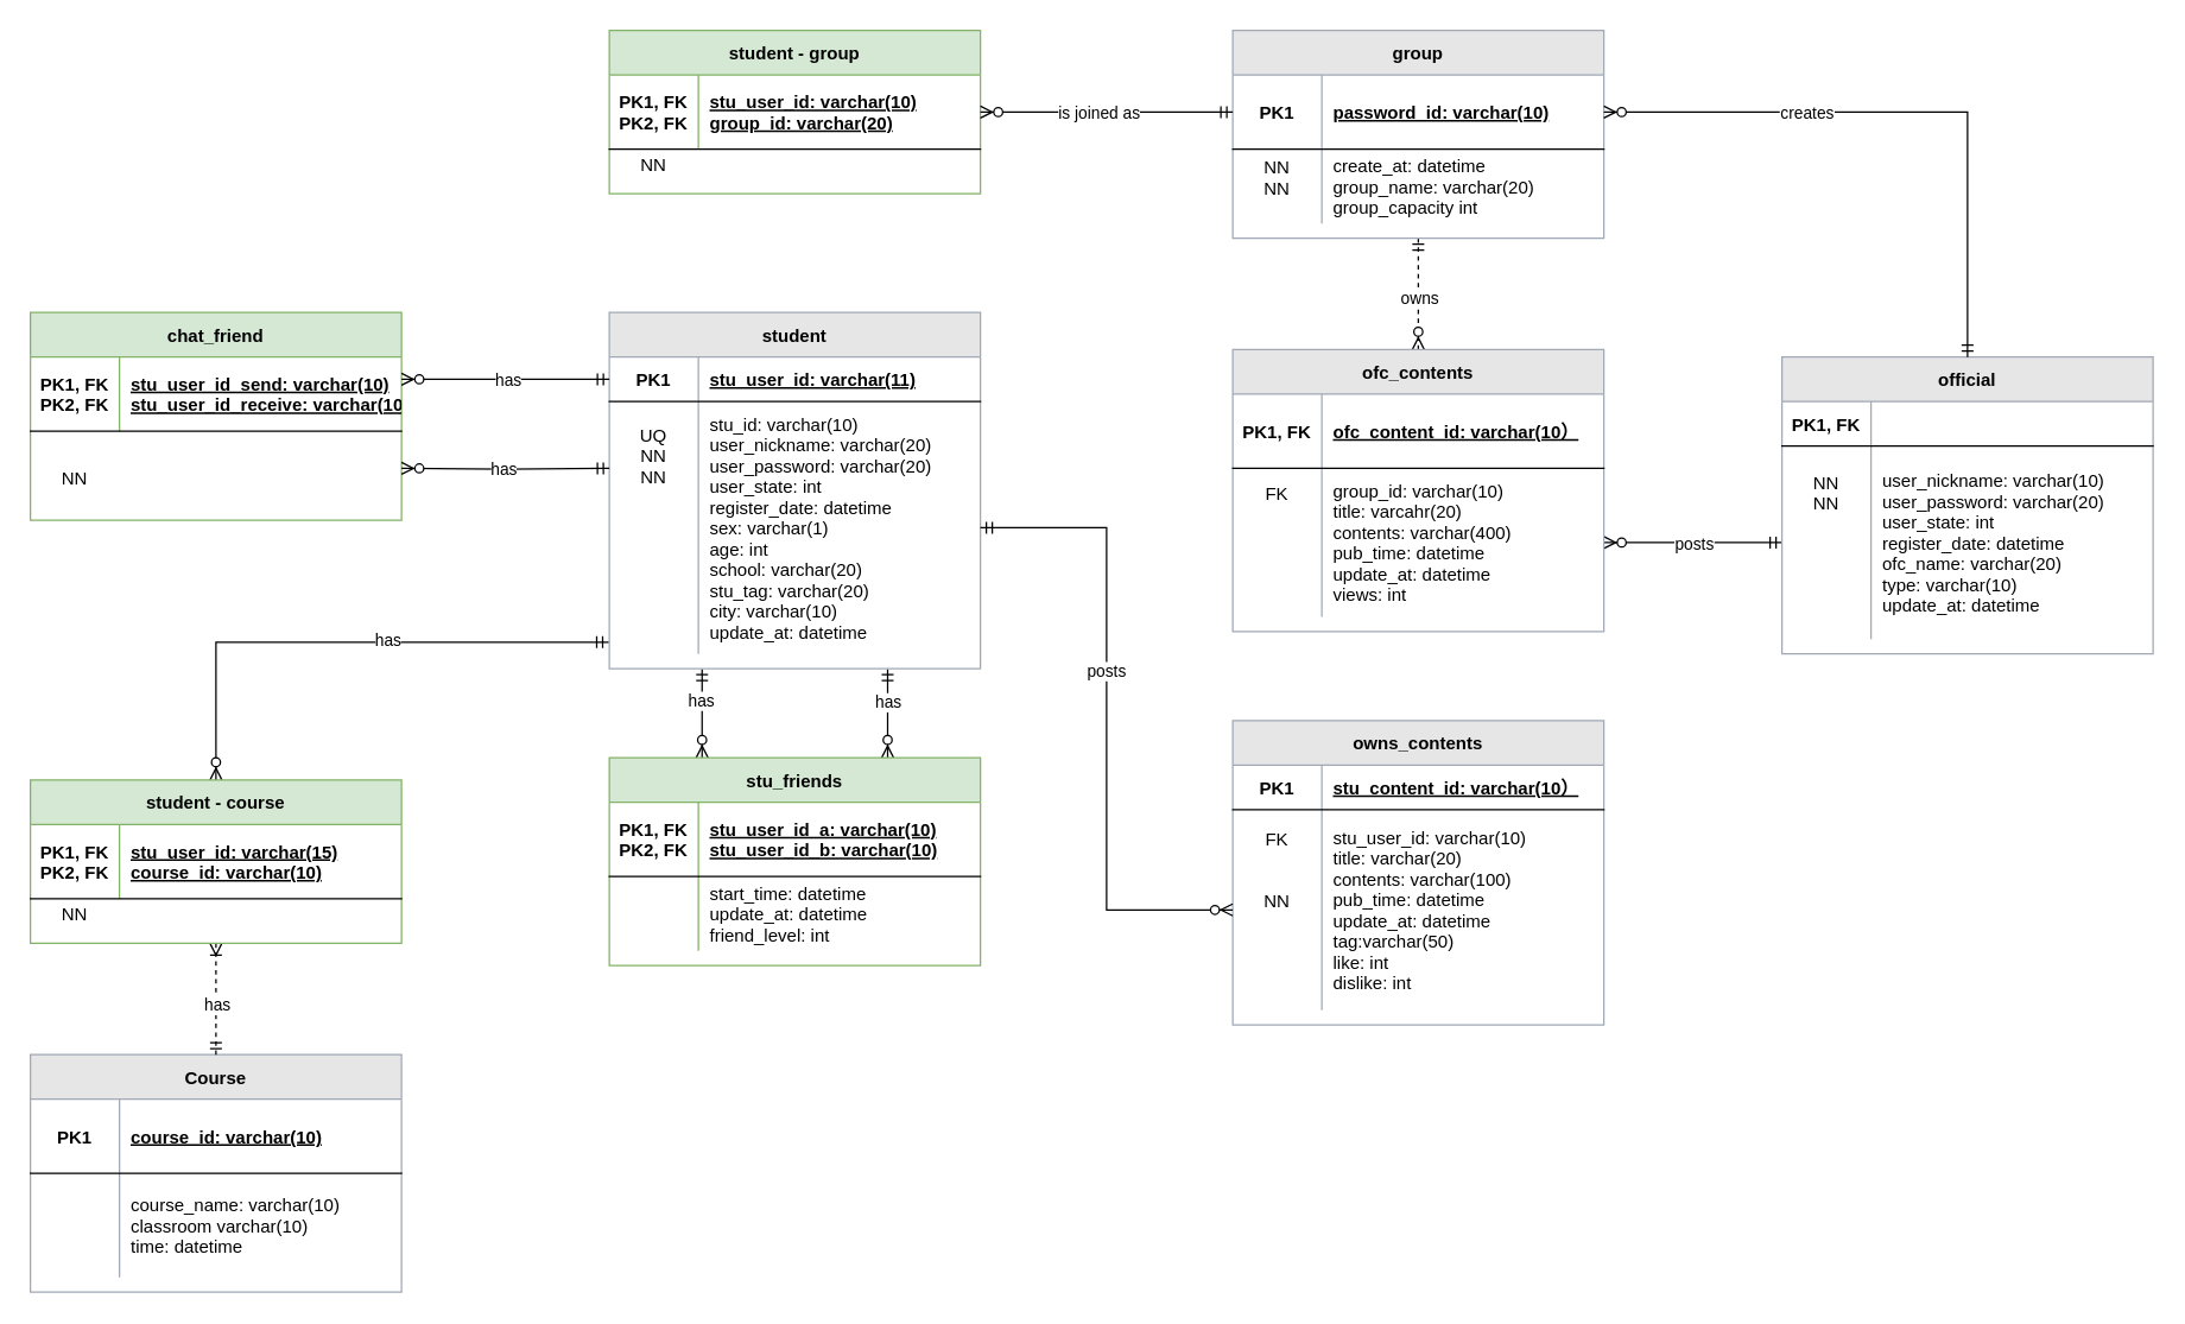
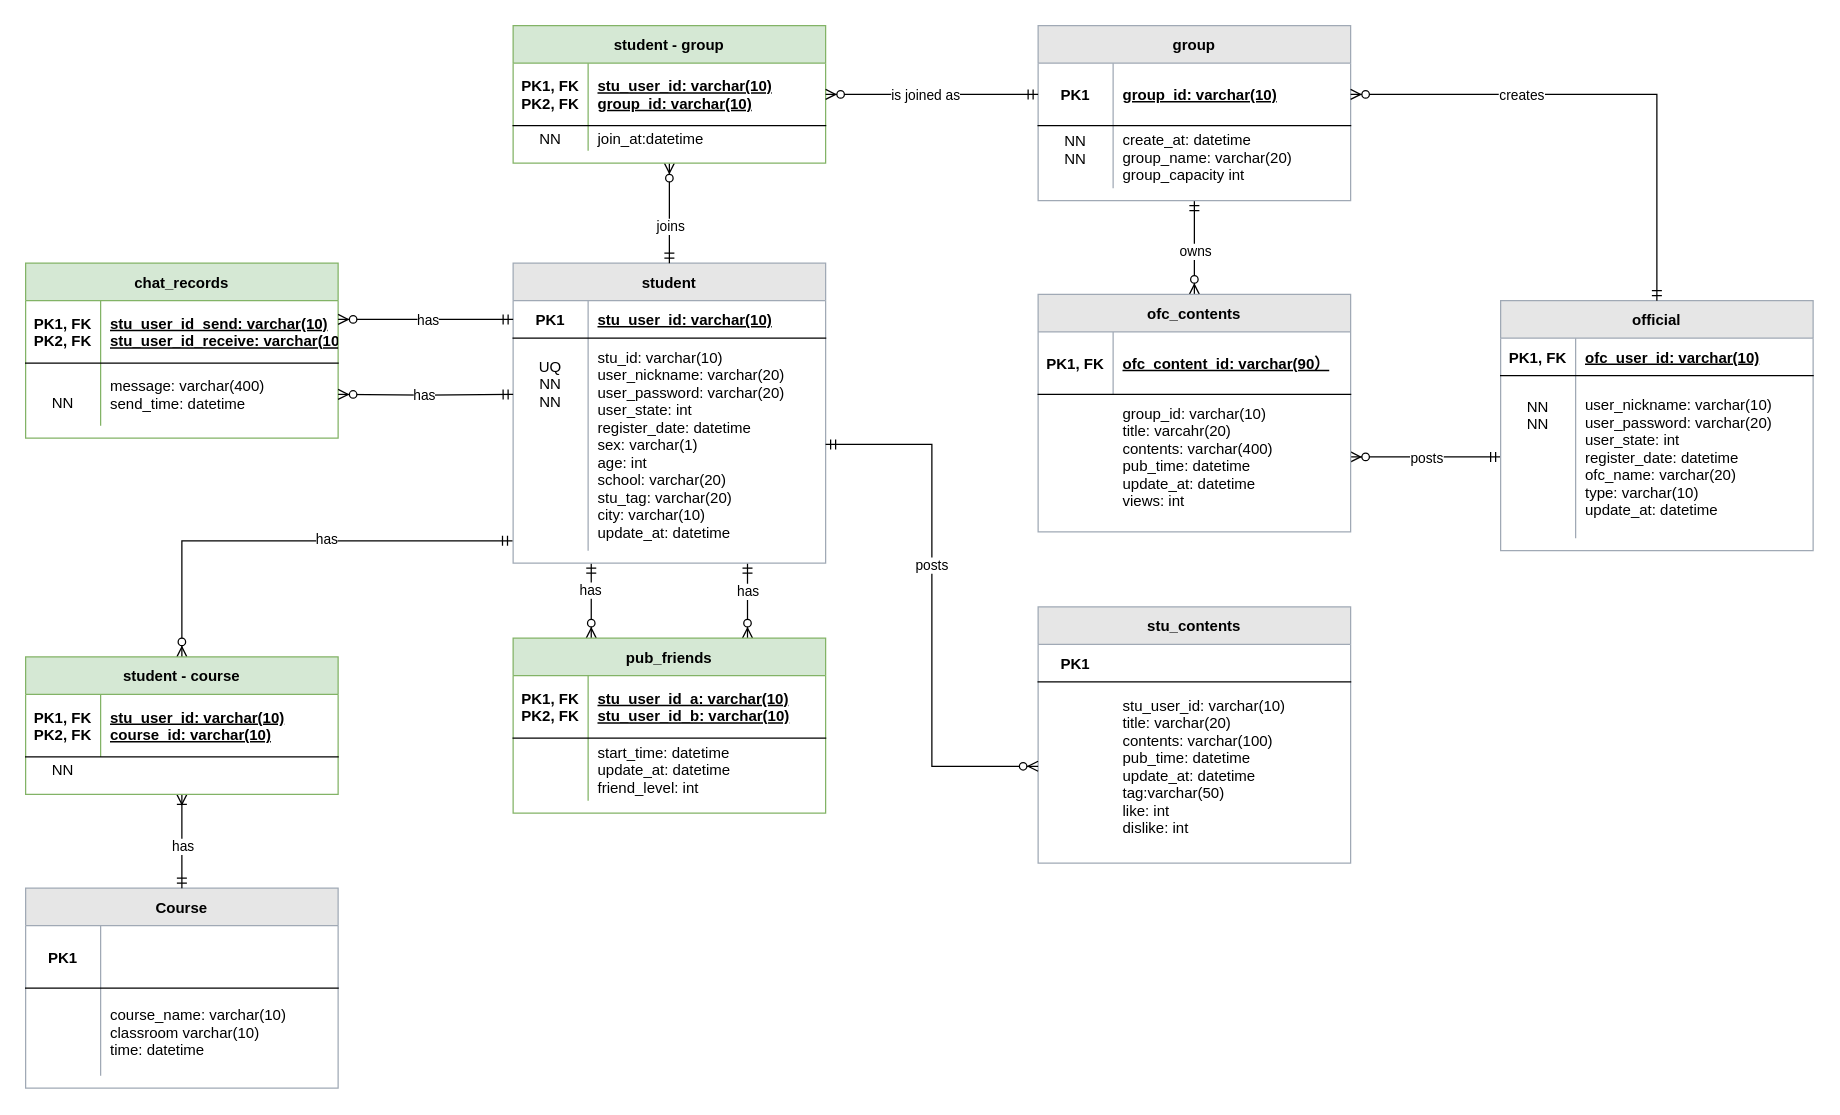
- <mxCell id="59" value="stu_user_id: varchar(10)&#10;group_id: varchar(20)" style="shape=partialRectangle;overflow=hidden;connectable=0;fillColor=none;top=0;left=0;bottom=0;right=0;align=left;spacingLeft=6;fontStyle=5;" parent="57" vertex="1"><mxGeometry x="60" width="190" height="50" as="geometry" /></mxCell>
+ <mxCell id="59" value="stu_user_id: varchar(10)&#10;group_id: varchar(10)" style="shape=partialRectangle;overflow=hidden;connectable=0;fillColor=none;top=0;left=0;bottom=0;right=0;align=left;spacingLeft=6;fontStyle=5;" parent="57" vertex="1"><mxGeometry x="60" width="190" height="50" as="geometry" /></mxCell>
- <mxCell id="34" value="password_id: varchar(10)" style="shape=partialRectangle;overflow=hidden;connectable=0;fillColor=none;top=0;left=0;bottom=0;right=0;align=left;spacingLeft=6;fontStyle=5;" parent="32" vertex="1"><mxGeometry x="60" width="190" height="50" as="geometry" /></mxCell>
+ <mxCell id="34" value="group_id: varchar(10)" style="shape=partialRectangle;overflow=hidden;connectable=0;fillColor=none;top=0;left=0;bottom=0;right=0;align=left;spacingLeft=6;fontStyle=5;" parent="32" vertex="1"><mxGeometry x="60" width="190" height="50" as="geometry" /></mxCell>
+ <mxCell id="62" value="join_at:datetime" style="shape=partialRectangle;overflow=hidden;connectable=0;fillColor=none;top=0;left=0;bottom=0;right=0;align=left;spacingLeft=6;" parent="60" vertex="1"><mxGeometry x="60" width="190" height="20" as="geometry" /></mxCell>
+ <mxCell id="54" style="edgeStyle=orthogonalEdgeStyle;rounded=0;orthogonalLoop=1;jettySize=auto;html=1;exitX=0.5;exitY=1;exitDx=0;exitDy=0;fontSize=11;startArrow=ERzeroToMany;startFill=1;endArrow=ERmandOne;endFill=0;" parent="1" source="56" target="6" edge="1"><mxGeometry relative="1" as="geometry" /></mxCell>
+ <mxCell id="55" value="joins" style="edgeLabel;html=1;align=center;verticalAlign=middle;resizable=0;points=[];" parent="54" vertex="1" connectable="0"><mxGeometry x="0.24" relative="1" as="geometry"><mxPoint as="offset" /></mxGeometry></mxCell>
- <mxCell id="29" style="edgeStyle=orthogonalEdgeStyle;rounded=0;orthogonalLoop=1;jettySize=auto;html=1;exitX=0.5;exitY=1;exitDx=0;exitDy=0;entryX=0.5;entryY=0;entryDx=0;entryDy=0;startArrow=ERmandOne;startFill=0;endArrow=ERzeroToMany;endFill=1;dashed=1;" parent="1" source="31" target="45" edge="1"><mxGeometry relative="1" as="geometry" /></mxCell>
+ <mxCell id="29" style="edgeStyle=orthogonalEdgeStyle;rounded=0;orthogonalLoop=1;jettySize=auto;html=1;exitX=0.5;exitY=1;exitDx=0;exitDy=0;entryX=0.5;entryY=0;entryDx=0;entryDy=0;startArrow=ERmandOne;startFill=0;endArrow=ERzeroToMany;endFill=1;" parent="1" source="31" target="45" edge="1"><mxGeometry relative="1" as="geometry" /></mxCell>
- <mxCell id="65" value="chat_friend" style="shape=table;startSize=30;container=1;collapsible=1;childLayout=tableLayout;fixedRows=1;rowLines=0;fontStyle=1;align=center;resizeLast=1;swimlaneFillColor=#ffffff;strokeColor=#82b366;fillColor=#d5e8d4;" parent="1" vertex="1"><mxGeometry x="20" y="210" width="250" height="140.0" as="geometry" /></mxCell>
+ <mxCell id="65" value="chat_records" style="shape=table;startSize=30;container=1;collapsible=1;childLayout=tableLayout;fixedRows=1;rowLines=0;fontStyle=1;align=center;resizeLast=1;swimlaneFillColor=#ffffff;strokeColor=#82b366;fillColor=#d5e8d4;" parent="1" vertex="1"><mxGeometry x="20" y="210" width="250" height="140.0" as="geometry" /></mxCell>
- <mxCell id="9" value="stu_user_id: varchar(11)" style="shape=partialRectangle;overflow=hidden;connectable=0;fillColor=none;top=0;left=0;bottom=0;right=0;align=left;spacingLeft=6;fontStyle=5;" parent="7" vertex="1"><mxGeometry x="60" width="190" height="30" as="geometry" /></mxCell>
+ <mxCell id="9" value="stu_user_id: varchar(10)" style="shape=partialRectangle;overflow=hidden;connectable=0;fillColor=none;top=0;left=0;bottom=0;right=0;align=left;spacingLeft=6;fontStyle=5;" parent="7" vertex="1"><mxGeometry x="60" width="190" height="30" as="geometry" /></mxCell>
+ <mxCell id="18" value="ofc_user_id: varchar(10)" style="shape=partialRectangle;overflow=hidden;connectable=0;fillColor=none;top=0;left=0;bottom=0;right=0;align=left;spacingLeft=6;fontStyle=5;" parent="16" vertex="1"><mxGeometry x="60.0" width="190.0" height="30" as="geometry" /></mxCell>
- <mxCell id="48" value="ofc_content_id: varchar(10）" style="shape=partialRectangle;overflow=hidden;connectable=0;fillColor=none;top=0;left=0;bottom=0;right=0;align=left;spacingLeft=6;fontStyle=5;" parent="46" vertex="1"><mxGeometry x="60.0" width="190.0" height="50" as="geometry" /></mxCell>
+ <mxCell id="48" value="ofc_content_id: varchar(90）" style="shape=partialRectangle;overflow=hidden;connectable=0;fillColor=none;top=0;left=0;bottom=0;right=0;align=left;spacingLeft=6;fontStyle=5;" parent="46" vertex="1"><mxGeometry x="60.0" width="190.0" height="50" as="geometry" /></mxCell>
+ <mxCell id="71" value="message: varchar(400)&#10;send_time: datetime" style="shape=partialRectangle;overflow=hidden;connectable=0;fillColor=none;top=0;left=0;bottom=0;right=0;align=left;spacingLeft=6;" parent="69" vertex="1"><mxGeometry x="60" width="190" height="50" as="geometry" /></mxCell>
- <mxCell id="50" value="FK" style="shape=partialRectangle;overflow=hidden;connectable=0;fillColor=none;top=0;left=0;bottom=0;right=0;verticalAlign=top;spacingTop=4;" parent="49" vertex="1"><mxGeometry width="60.0" height="100" as="geometry" /></mxCell>
- <mxCell id="38" value="owns_contents" style="shape=table;startSize=30;container=1;collapsible=1;childLayout=tableLayout;fixedRows=1;rowLines=0;fontStyle=1;align=center;resizeLast=1;swimlaneFillColor=#ffffff;strokeColor=#A0A9B5;fillColor=#E6E6E6;" parent="1" vertex="1"><mxGeometry x="830" y="485" width="250" height="205.0" as="geometry" /></mxCell>
+ <mxCell id="38" value="stu_contents" style="shape=table;startSize=30;container=1;collapsible=1;childLayout=tableLayout;fixedRows=1;rowLines=0;fontStyle=1;align=center;resizeLast=1;swimlaneFillColor=#ffffff;strokeColor=#A0A9B5;fillColor=#E6E6E6;" parent="1" vertex="1"><mxGeometry x="830" y="485" width="250" height="205.0" as="geometry" /></mxCell>
- <mxCell id="22" value="stu_friends" style="shape=table;startSize=30;container=1;collapsible=1;childLayout=tableLayout;fixedRows=1;rowLines=0;fontStyle=1;align=center;resizeLast=1;swimlaneFillColor=#ffffff;strokeColor=#82b366;fillColor=#d5e8d4;" parent="1" vertex="1"><mxGeometry x="410" y="510" width="250" height="140.0" as="geometry" /></mxCell>
+ <mxCell id="22" value="pub_friends" style="shape=table;startSize=30;container=1;collapsible=1;childLayout=tableLayout;fixedRows=1;rowLines=0;fontStyle=1;align=center;resizeLast=1;swimlaneFillColor=#ffffff;strokeColor=#82b366;fillColor=#d5e8d4;" parent="1" vertex="1"><mxGeometry x="410" y="510" width="250" height="140.0" as="geometry" /></mxCell>
- <mxCell id="41" value="stu_content_id: varchar(10）" style="shape=partialRectangle;overflow=hidden;connectable=0;fillColor=none;top=0;left=0;bottom=0;right=0;align=left;spacingLeft=6;fontStyle=5;" parent="39" vertex="1"><mxGeometry x="60.0" width="190.0" height="30" as="geometry" /></mxCell>
- <mxCell id="90" value="stu_user_id: varchar(15)&#10;course_id: varchar(10)" style="shape=partialRectangle;overflow=hidden;connectable=0;fillColor=none;top=0;left=0;bottom=0;right=0;align=left;spacingLeft=6;fontStyle=5;" parent="88" vertex="1"><mxGeometry x="60" width="190" height="50" as="geometry" /></mxCell>
+ <mxCell id="90" value="stu_user_id: varchar(10)&#10;course_id: varchar(10)" style="shape=partialRectangle;overflow=hidden;connectable=0;fillColor=none;top=0;left=0;bottom=0;right=0;align=left;spacingLeft=6;fontStyle=5;" parent="88" vertex="1"><mxGeometry x="60" width="190" height="50" as="geometry" /></mxCell>
- <mxCell id="43" value="FK&#10;&#10;&#10;NN" style="shape=partialRectangle;overflow=hidden;connectable=0;fillColor=none;top=0;left=0;bottom=0;right=0;spacingTop=-54;" parent="42" vertex="1"><mxGeometry width="60.0" height="135" as="geometry" /></mxCell>
- <mxCell id="85" style="edgeStyle=orthogonalEdgeStyle;rounded=0;orthogonalLoop=1;jettySize=auto;html=1;exitX=0.5;exitY=1;exitDx=0;exitDy=0;fontSize=12;startArrow=ERoneToMany;startFill=0;endArrow=ERmandOne;endFill=0;dashed=1;" parent="1" source="87" target="72" edge="1"><mxGeometry relative="1" as="geometry" /></mxCell>
+ <mxCell id="85" style="edgeStyle=orthogonalEdgeStyle;rounded=0;orthogonalLoop=1;jettySize=auto;html=1;exitX=0.5;exitY=1;exitDx=0;exitDy=0;fontSize=12;startArrow=ERoneToMany;startFill=0;endArrow=ERmandOne;endFill=0;" parent="1" source="87" target="72" edge="1"><mxGeometry relative="1" as="geometry" /></mxCell>
- <mxCell id="75" value="course_id: varchar(10)" style="shape=partialRectangle;overflow=hidden;connectable=0;fillColor=none;top=0;left=0;bottom=0;right=0;align=left;spacingLeft=6;fontStyle=5;" parent="73" vertex="1"><mxGeometry x="60" width="190" height="50" as="geometry" /></mxCell>
